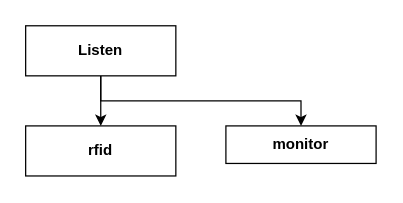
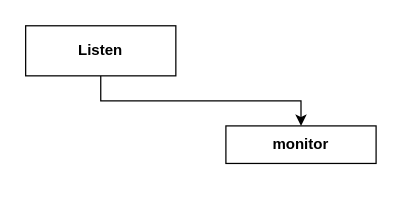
- <mxCell id="2" style="edgeStyle=orthogonalEdgeStyle;rounded=0;orthogonalLoop=1;jettySize=auto;html=1;exitX=0.5;exitY=1;exitDx=0;exitDy=0;entryX=0.5;entryY=0;entryDx=0;entryDy=0;" edge="1" parent="1" source="4" target="5"><mxGeometry relative="1" as="geometry" /></mxCell>
- <mxCell id="5" value="rfid" style="rounded=0;whiteSpace=wrap;html=1;fontStyle=1" vertex="1" parent="1"><mxGeometry x="20" y="100" width="120" height="40" as="geometry" /></mxCell>
